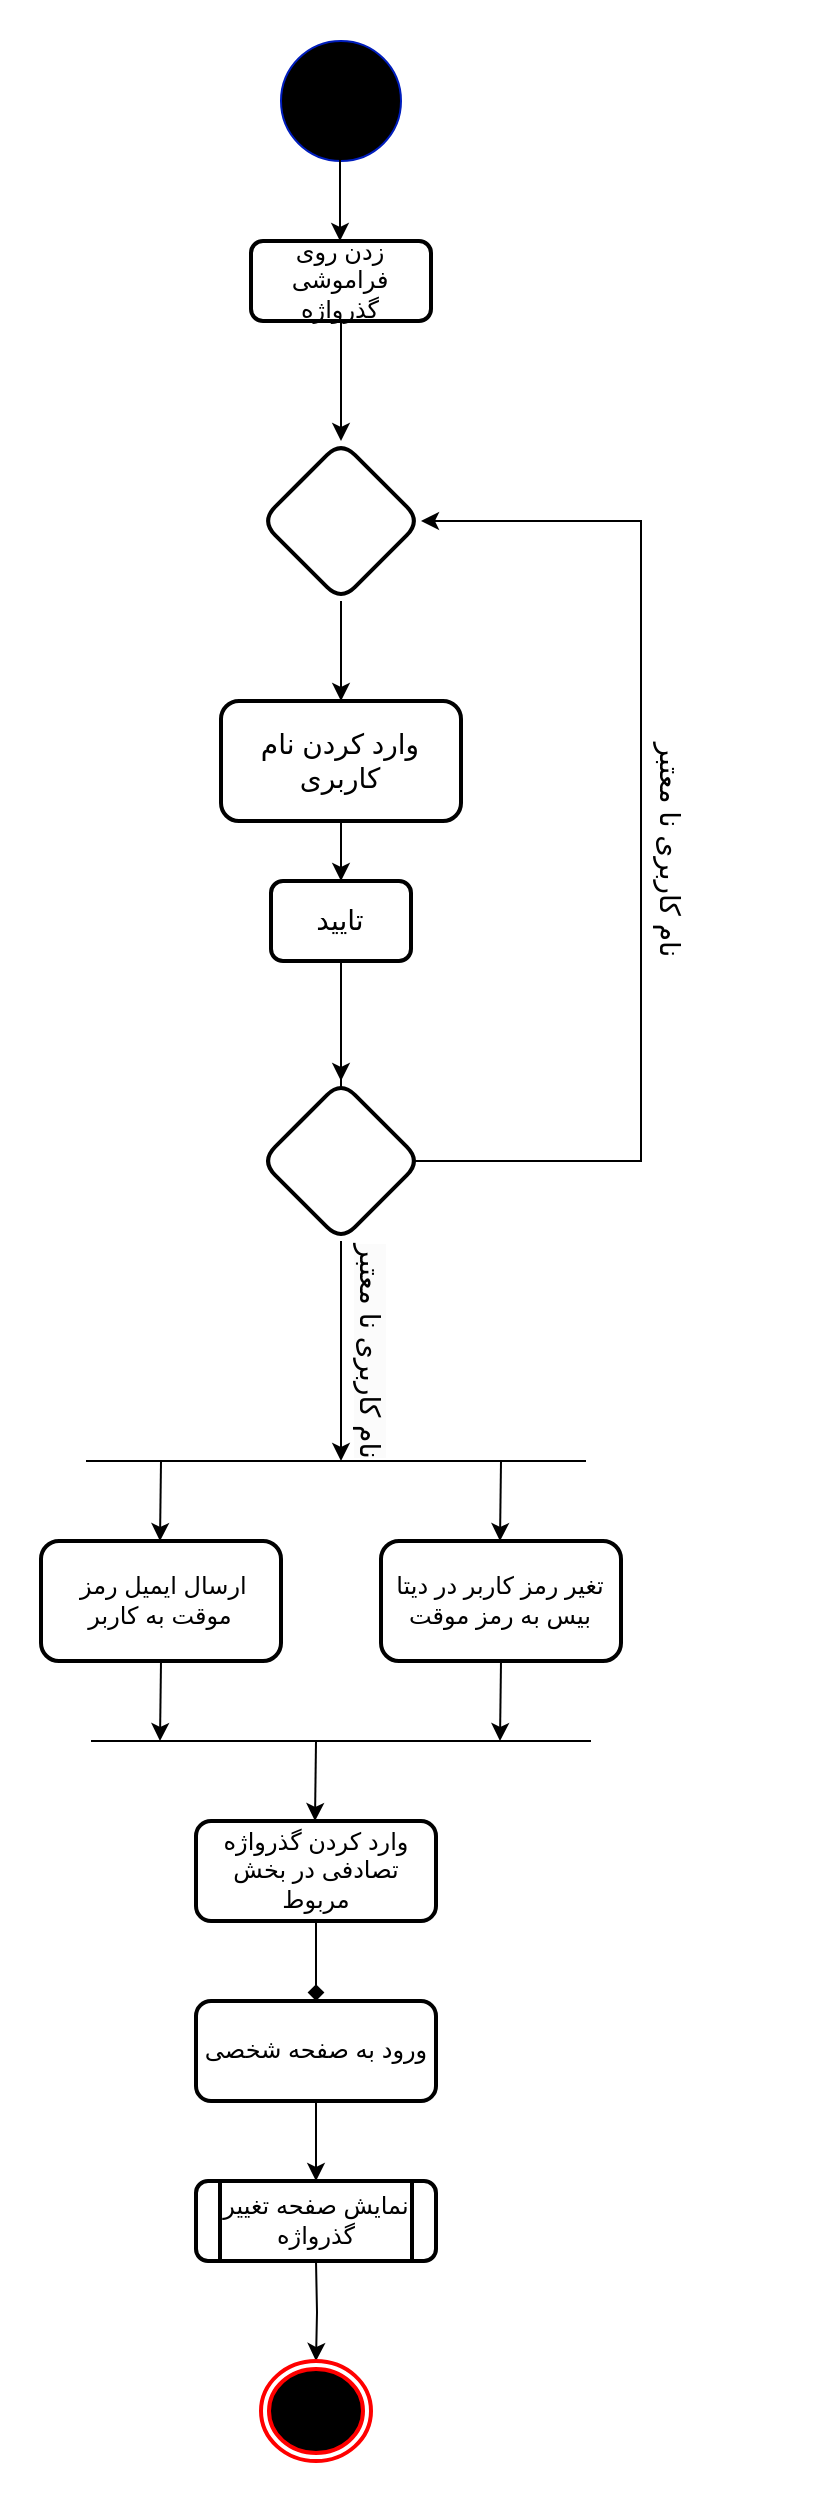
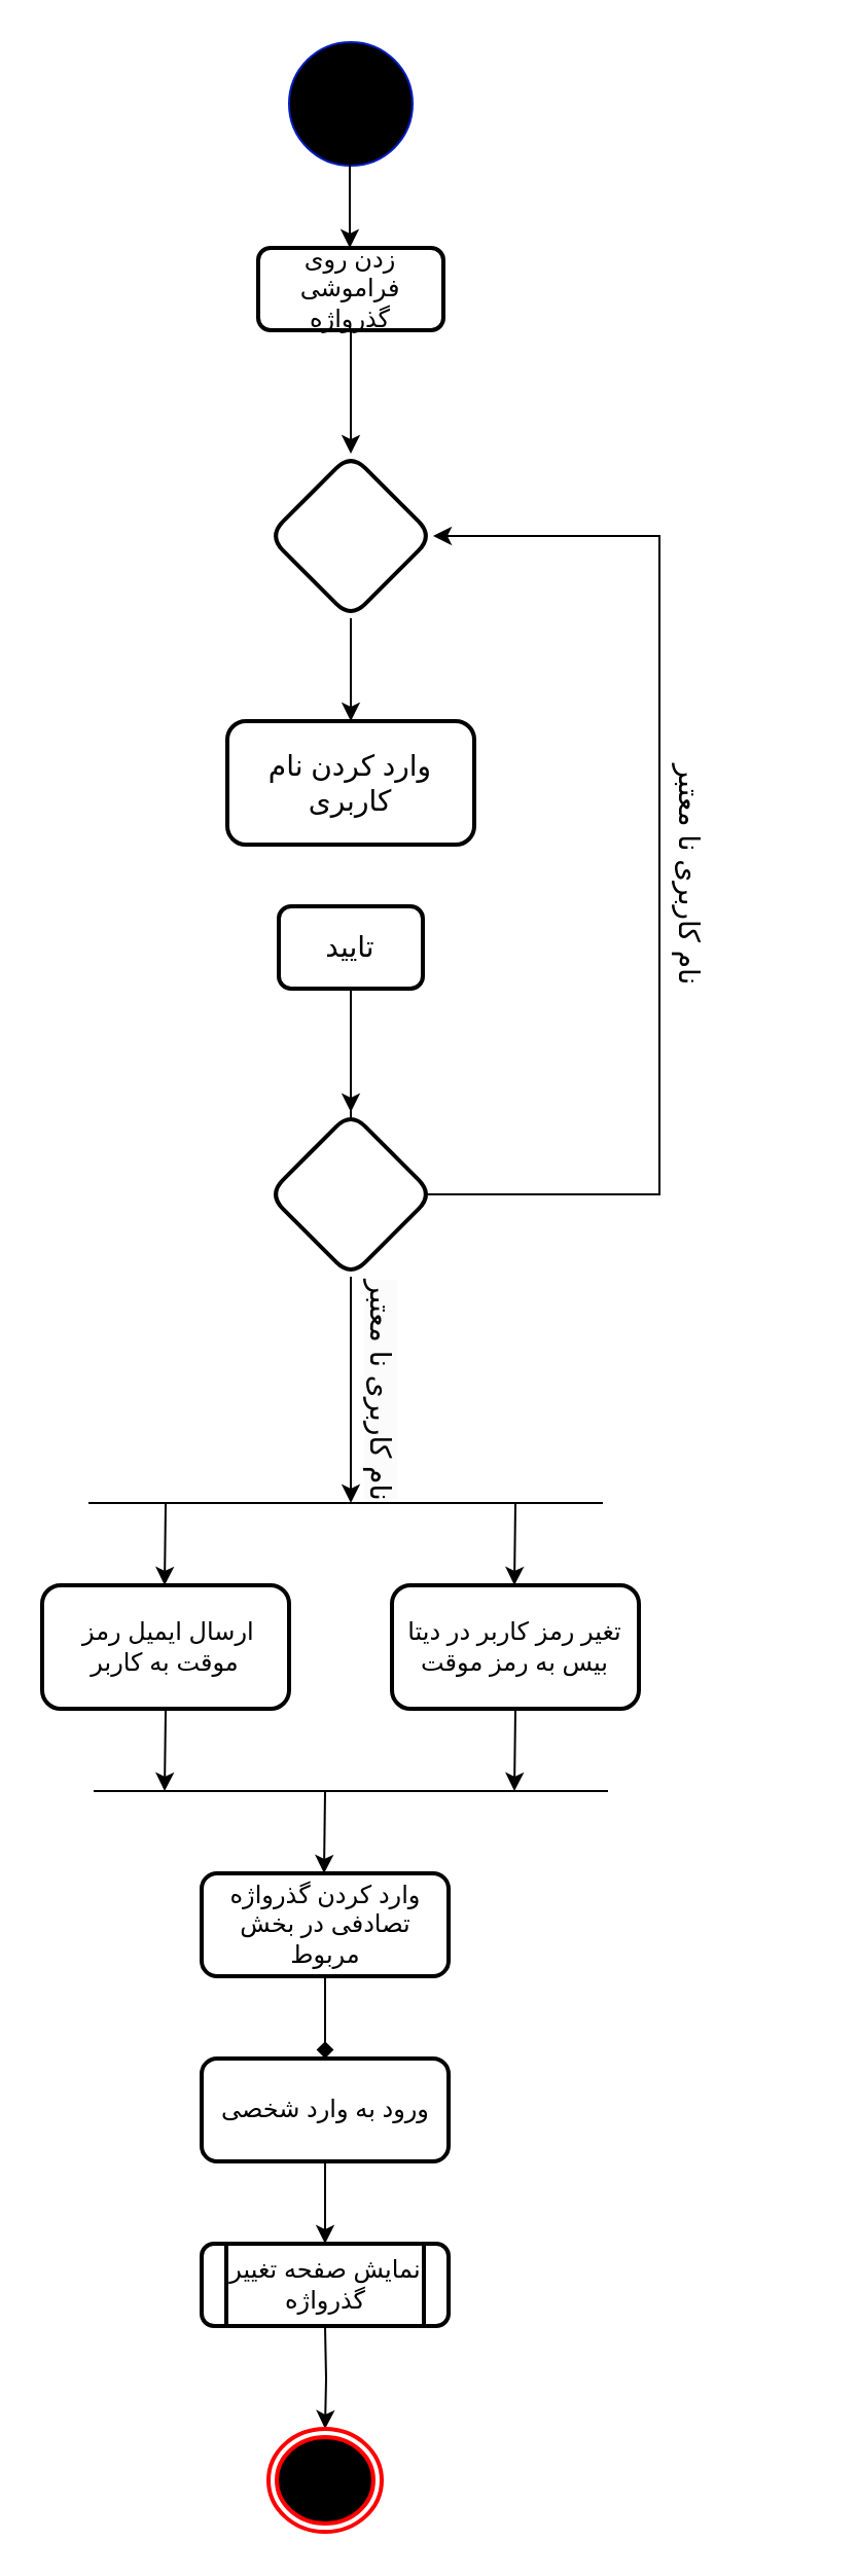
- <mxCell id="8" value="" style="edgeStyle=orthogonalEdgeStyle;rounded=0;orthogonalLoop=1;jettySize=auto;html=1;fontSize=14;" parent="1" source="9" target="12" edge="1"><mxGeometry relative="1" as="geometry" /></mxCell>
- <mxCell id="21" value="ورود به صفحه شخصی" style="whiteSpace=wrap;html=1;rounded=1;strokeWidth=2;" parent="1" vertex="1"><mxGeometry x="97.5" y="1000" width="120" height="50" as="geometry" /></mxCell>
+ <mxCell id="21" value="ورود به وارد شخصی" style="whiteSpace=wrap;html=1;rounded=1;strokeWidth=2;" parent="1" vertex="1"><mxGeometry x="97.5" y="1000" width="120" height="50" as="geometry" /></mxCell>
